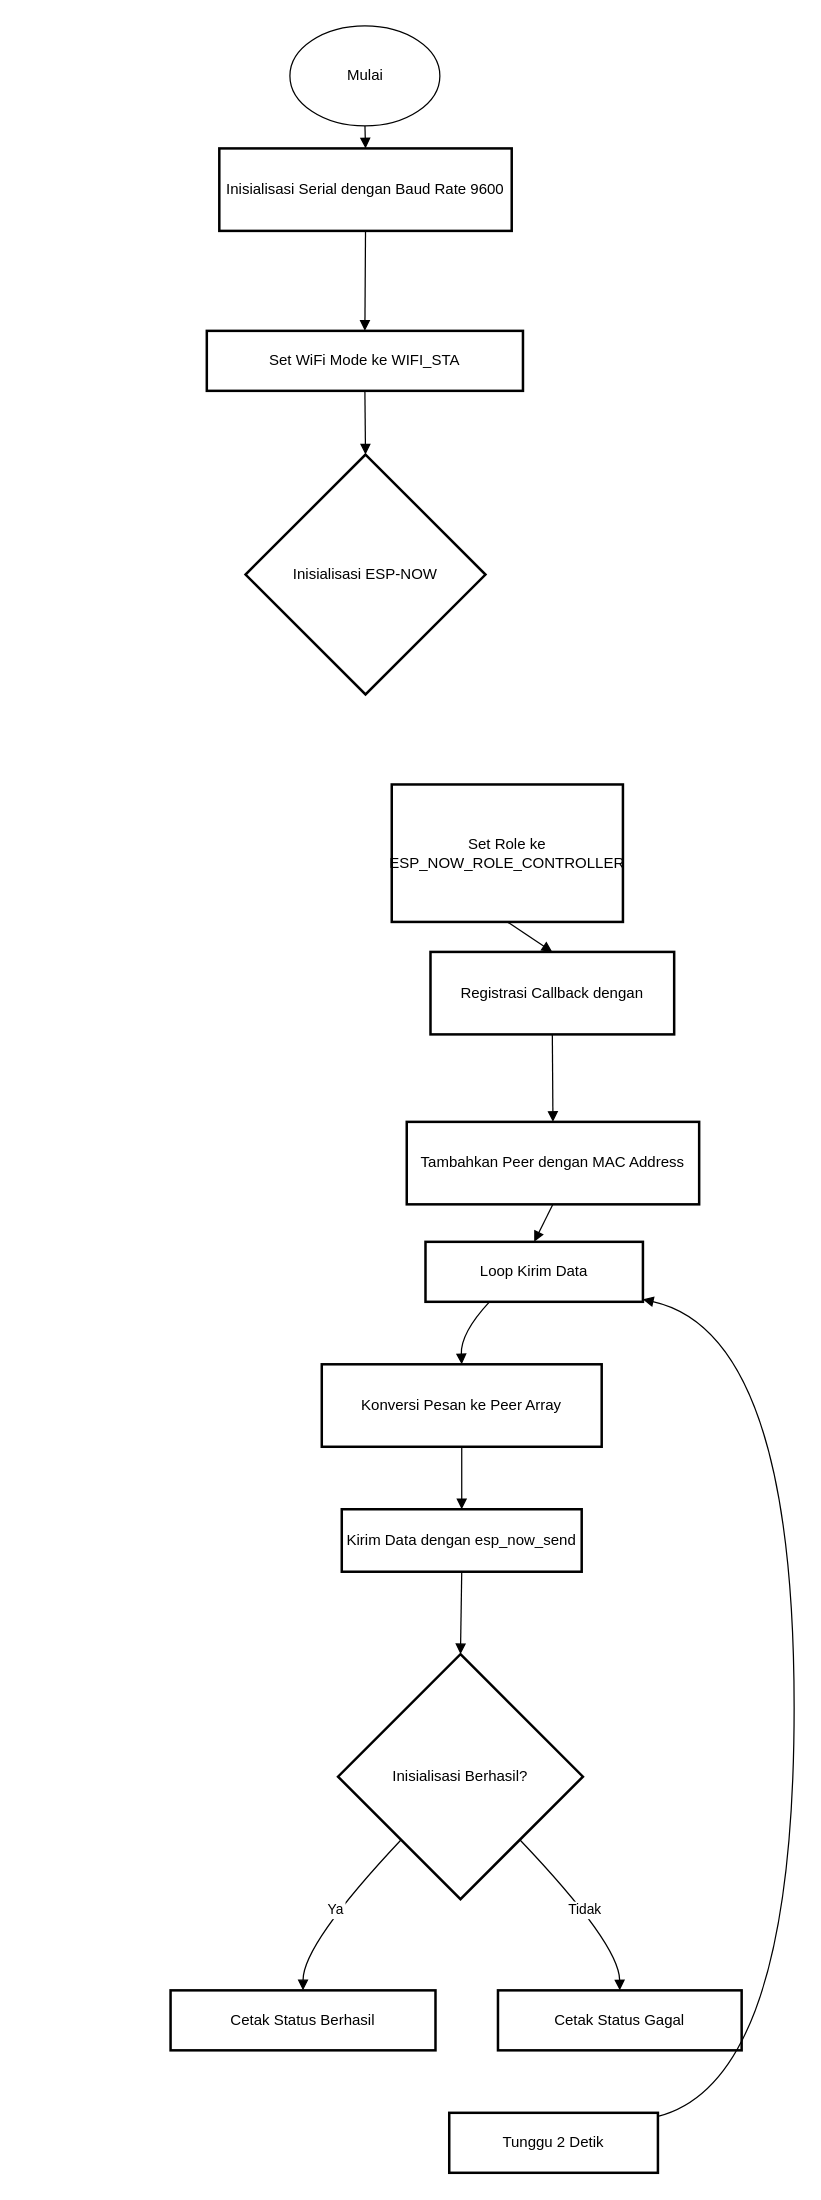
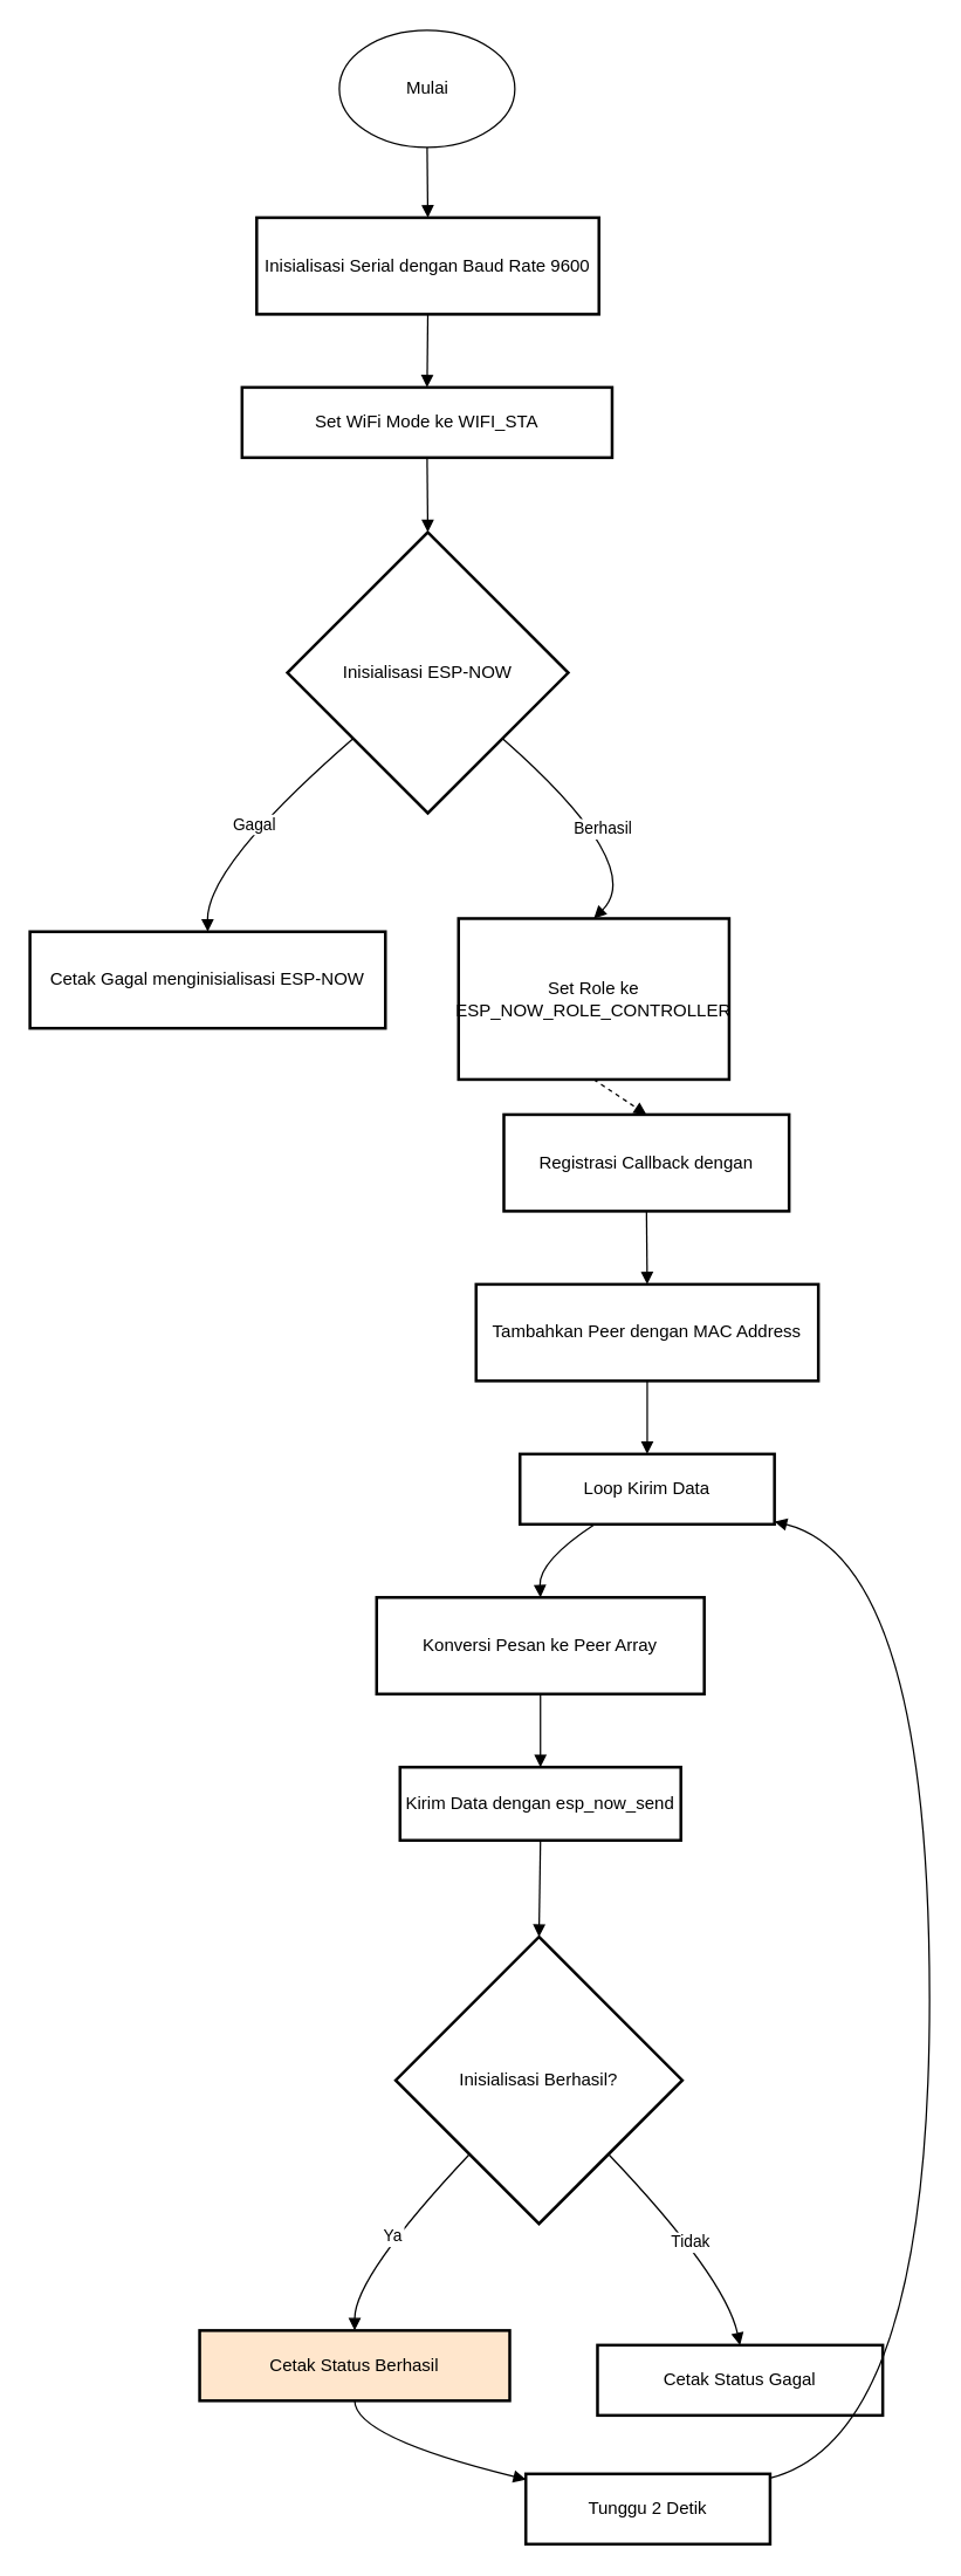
- <mxCell id="2" value="Inisialisasi Serial dengan Baud Rate 9600" style="whiteSpace=wrap;strokeWidth=2;" vertex="1" parent="1"><mxGeometry x="175" y="118" width="234" height="66" as="geometry" /></mxCell>
+ <mxCell id="2" value="Inisialisasi Serial dengan Baud Rate 9600" style="whiteSpace=wrap;strokeWidth=2;" vertex="1" parent="1"><mxGeometry x="175" y="148" width="234" height="66" as="geometry" /></mxCell>
+ <mxCell id="19" value="Berhasil" style="curved=1;startArrow=none;endArrow=block;exitX=1;exitY=0.94;entryX=0.5;entryY=0;rounded=0;" edge="1" parent="1" source="4" target="5"><mxGeometry relative="1" as="geometry"><Array as="points"><mxPoint x="442" y="591" /></Array></mxGeometry></mxCell>
+ <mxCell id="20" value="Gagal" style="curved=1;startArrow=none;endArrow=block;exitX=0;exitY=0.94;entryX=0.5;entryY=0;rounded=0;" edge="1" parent="1" source="4" target="6"><mxGeometry relative="1" as="geometry"><Array as="points"><mxPoint x="141" y="591" /></Array></mxGeometry></mxCell>
+ <mxCell id="6" value="Cetak Gagal menginisialisasi ESP-NOW" style="whiteSpace=wrap;strokeWidth=2;" vertex="1" parent="1"><mxGeometry x="20" y="636" width="243" height="66" as="geometry" /></mxCell>
- <mxCell id="21" value="" style="curved=1;startArrow=none;endArrow=block;exitX=0.5;exitY=1;entryX=0.5;entryY=0;rounded=0;" edge="1" parent="1" source="5" target="7"><mxGeometry relative="1" as="geometry"><Array as="points" /></mxGeometry></mxCell>
+ <mxCell id="21" value="" style="curved=1;startArrow=none;endArrow=block;exitX=0.5;exitY=1;entryX=0.5;entryY=0;rounded=0;dashed=1;" edge="1" parent="1" source="5" target="7"><mxGeometry relative="1" as="geometry"><Array as="points" /></mxGeometry></mxCell>
- <mxCell id="8" value="Tambahkan Peer dengan MAC Address" style="whiteSpace=wrap;strokeWidth=2;" vertex="1" parent="1"><mxGeometry x="325" y="897" width="234" height="66" as="geometry" /></mxCell>
+ <mxCell id="8" value="Tambahkan Peer dengan MAC Address" style="whiteSpace=wrap;strokeWidth=2;" vertex="1" parent="1"><mxGeometry x="325" y="877" width="234" height="66" as="geometry" /></mxCell>
- <mxCell id="9" value="Loop Kirim Data" style="whiteSpace=wrap;strokeWidth=2;" vertex="1" parent="1"><mxGeometry x="340" y="993" width="174" height="48" as="geometry" /></mxCell>
+ <mxCell id="9" value="Loop Kirim Data" style="whiteSpace=wrap;strokeWidth=2;" vertex="1" parent="1"><mxGeometry x="355" y="993" width="174" height="48" as="geometry" /></mxCell>
- <mxCell id="13" value="Cetak Status Berhasil" style="whiteSpace=wrap;strokeWidth=2;" vertex="1" parent="1"><mxGeometry x="136" y="1592" width="212" height="48" as="geometry" /></mxCell>
+ <mxCell id="13" value="Cetak Status Berhasil" style="whiteSpace=wrap;strokeWidth=2;fillColor=#ffe6cc;" vertex="1" parent="1"><mxGeometry x="136" y="1592" width="212" height="48" as="geometry" /></mxCell>
- <mxCell id="14" value="Cetak Status Gagal" style="whiteSpace=wrap;strokeWidth=2;" vertex="1" parent="1"><mxGeometry x="398" y="1592" width="195" height="48" as="geometry" /></mxCell>
+ <mxCell id="14" value="Cetak Status Gagal" style="whiteSpace=wrap;strokeWidth=2;" vertex="1" parent="1"><mxGeometry x="408" y="1602" width="195" height="48" as="geometry" /></mxCell>
+ <mxCell id="29" value="" style="curved=1;startArrow=none;endArrow=block;exitX=0.5;exitY=1;entryX=0;entryY=0.08;rounded=0;" edge="1" parent="1" source="13" target="15"><mxGeometry relative="1" as="geometry"><Array as="points"><mxPoint x="242" y="1665" /></Array></mxGeometry></mxCell>
